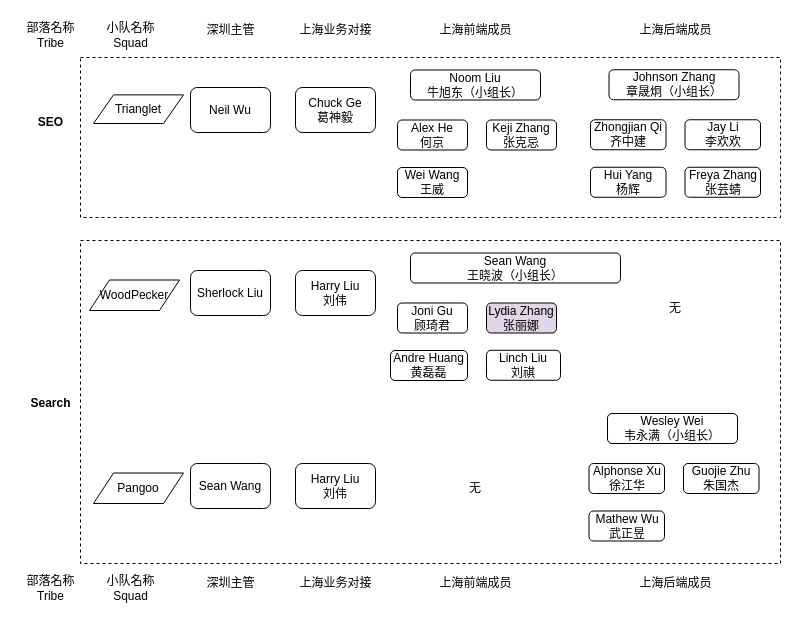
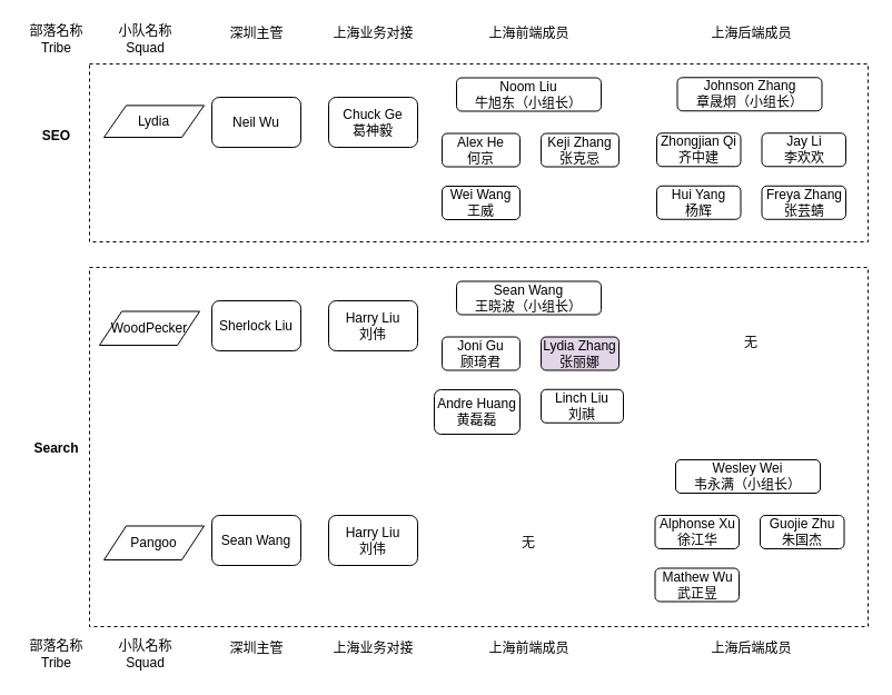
- <mxCell id="27" value="Trianglet" style="shape=parallelogram;perimeter=parallelogramPerimeter;whiteSpace=wrap;html=1;fixedSize=1;fontSize=12;" vertex="1" parent="1"><mxGeometry x="93" y="94.38" width="90" height="28.62" as="geometry" /></mxCell>
+ <mxCell id="27" value="Lydia" style="shape=parallelogram;perimeter=parallelogramPerimeter;whiteSpace=wrap;html=1;fixedSize=1;fontSize=12;" vertex="1" parent="1"><mxGeometry x="93" y="94.38" width="90" height="28.62" as="geometry" /></mxCell>
- <mxCell id="23" value="Sean Wang&lt;br&gt;王晓波（小组长）" style="rounded=1;whiteSpace=wrap;html=1;" vertex="1" parent="1"><mxGeometry x="410" y="252.5" width="210" height="30" as="geometry" /></mxCell>
+ <mxCell id="23" value="Sean Wang&lt;br&gt;王晓波（小组长）" style="rounded=1;whiteSpace=wrap;html=1;" vertex="1" parent="1"><mxGeometry x="410" y="252.5" width="130" height="30" as="geometry" /></mxCell>
- <mxCell id="26" value="Andre Huang&lt;br&gt;黄磊磊" style="rounded=1;whiteSpace=wrap;html=1;" vertex="1" parent="1"><mxGeometry x="390" y="350" width="77" height="30" as="geometry" /></mxCell>
+ <mxCell id="26" value="Andre Huang&lt;br&gt;黄磊磊" style="rounded=1;whiteSpace=wrap;html=1;" vertex="1" parent="1"><mxGeometry x="390" y="350" width="77" height="40" as="geometry" /></mxCell>
